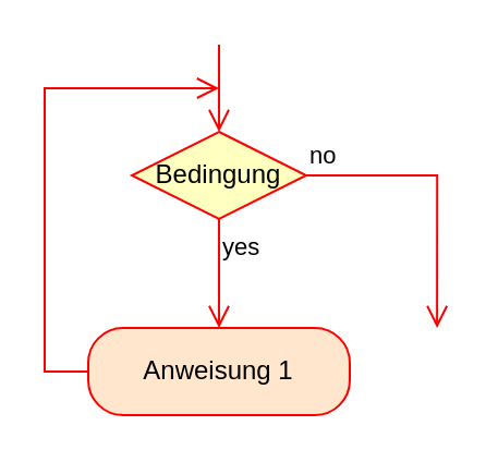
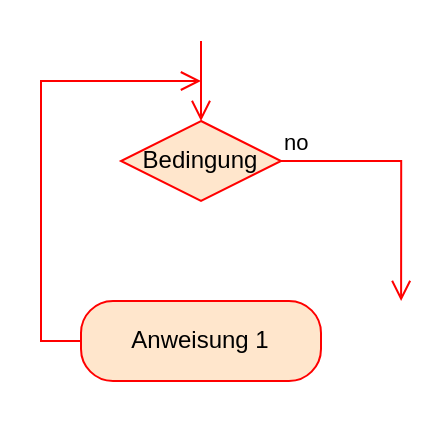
- <mxCell id="2" value="Bedingung" style="rhombus;whiteSpace=wrap;html=1;fontColor=#000000;fillColor=#ffffc0;strokeColor=#ff0000;" vertex="1" parent="1"><mxGeometry x="60" y="60" width="80" height="40" as="geometry" /></mxCell>
+ <mxCell id="2" value="Bedingung" style="rhombus;whiteSpace=wrap;html=1;fontColor=#000000;fillColor=#ffe6cc;strokeColor=#ff0000;" vertex="1" parent="1"><mxGeometry x="60" y="60" width="80" height="40" as="geometry" /></mxCell>
- <mxCell id="4" value="yes" style="edgeStyle=orthogonalEdgeStyle;html=1;align=left;verticalAlign=top;endArrow=open;endSize=8;strokeColor=#ff0000;rounded=0;entryX=0.5;entryY=0;entryDx=0;entryDy=0;" edge="1" source="2" parent="1" target="6"><mxGeometry x="-1" relative="1" as="geometry"><mxPoint x="100" y="160" as="targetPoint" /></mxGeometry></mxCell>
